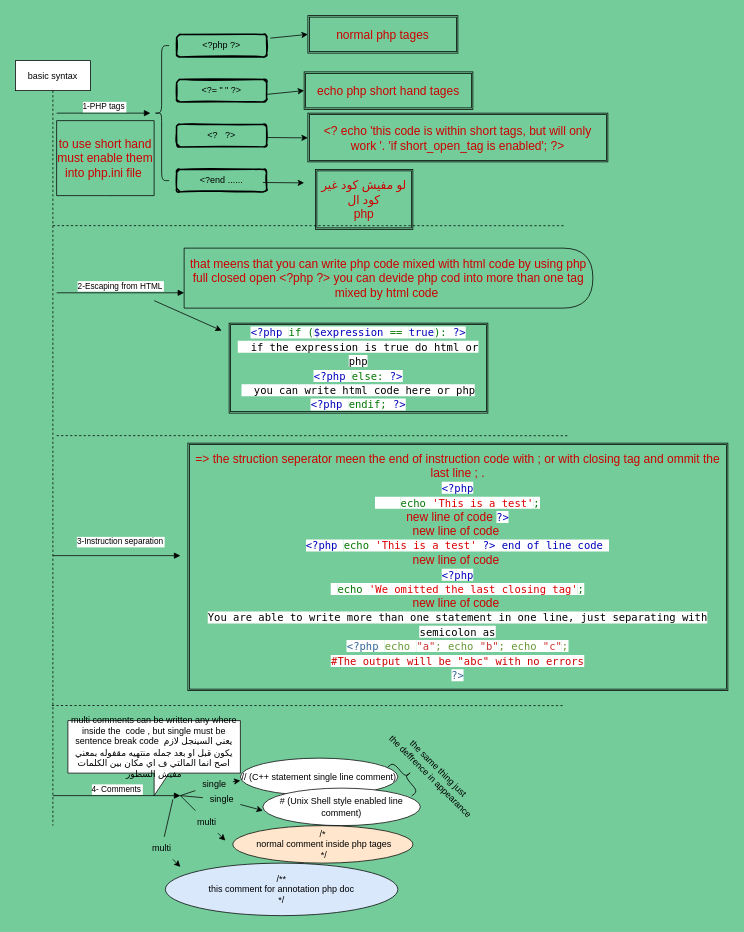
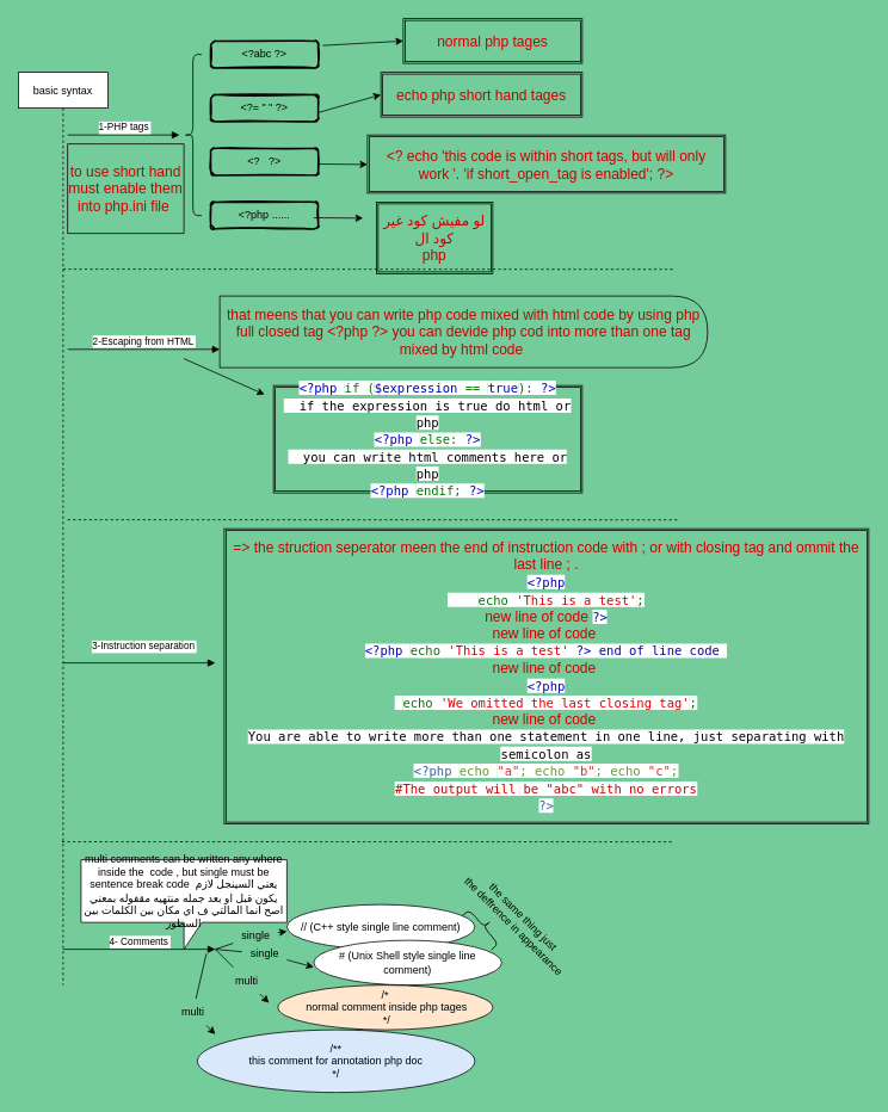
- <mxCell id="31" value="normal php tages" style="shape=ext;double=1;rounded=0;whiteSpace=wrap;html=1;fontSize=16;fontColor=#CC0000;fillColor=none;" vertex="1" parent="1"><mxGeometry x="410" y="20" width="200" height="50" as="geometry" /></mxCell>
+ <mxCell id="31" value="normal php tages" style="shape=ext;double=1;rounded=0;whiteSpace=wrap;html=1;fontSize=16;fontColor=#CC0000;fillColor=none;" vertex="1" parent="1"><mxGeometry x="450" y="20" width="200" height="50" as="geometry" /></mxCell>
- <mxCell id="27" value="&amp;lt;?php ?&amp;gt;" style="rounded=1;whiteSpace=wrap;html=1;strokeWidth=2;fillWeight=4;hachureGap=8;hachureAngle=45;fillColor=none;sketch=1;" vertex="1" parent="1"><mxGeometry x="235" y="45" width="120" height="30" as="geometry" /></mxCell>
+ <mxCell id="27" value="&amp;lt;?abc ?&amp;gt;" style="rounded=1;whiteSpace=wrap;html=1;strokeWidth=2;fillWeight=4;hachureGap=8;hachureAngle=45;fillColor=none;sketch=1;" vertex="1" parent="1"><mxGeometry x="235" y="45" width="120" height="30" as="geometry" /></mxCell>
- <mxCell id="34" value="echo php short hand tages" style="shape=ext;double=1;rounded=0;whiteSpace=wrap;html=1;fontSize=16;fontColor=#CC0000;fillColor=none;" vertex="1" parent="1"><mxGeometry x="405" y="95" width="225" height="50" as="geometry" /></mxCell>
+ <mxCell id="34" value="echo php short hand tages" style="shape=ext;double=1;rounded=0;whiteSpace=wrap;html=1;fontSize=16;fontColor=#CC0000;fillColor=none;" vertex="1" parent="1"><mxGeometry x="425" y="80" width="225" height="50" as="geometry" /></mxCell>
- <mxCell id="30" value="&amp;lt;?end ......" style="rounded=1;whiteSpace=wrap;html=1;strokeWidth=2;fillWeight=4;hachureGap=8;hachureAngle=45;fillColor=none;sketch=1;" vertex="1" parent="1"><mxGeometry x="235" y="225" width="120" height="30" as="geometry" /></mxCell>
+ <mxCell id="30" value="&amp;lt;?php ......" style="rounded=1;whiteSpace=wrap;html=1;strokeWidth=2;fillWeight=4;hachureGap=8;hachureAngle=45;fillColor=none;sketch=1;" vertex="1" parent="1"><mxGeometry x="235" y="225" width="120" height="30" as="geometry" /></mxCell>
- <mxCell id="41" value="that meens that you can write php code mixed with html code by using php full closed open &amp;lt;?php ?&amp;gt; you can devide php cod into more than one tag mixed by html code&amp;nbsp;" style="shape=delay;whiteSpace=wrap;html=1;fontSize=16;fontColor=#CC0000;fillColor=none;" vertex="1" parent="1"><mxGeometry x="245" y="330" width="545" height="80" as="geometry" /></mxCell>
+ <mxCell id="41" value="that meens that you can write php code mixed with html code by using php full closed tag &amp;lt;?php ?&amp;gt; you can devide php cod into more than one tag mixed by html code&amp;nbsp;" style="shape=delay;whiteSpace=wrap;html=1;fontSize=16;fontColor=#CC0000;fillColor=none;" vertex="1" parent="1"><mxGeometry x="245" y="330" width="545" height="80" as="geometry" /></mxCell>
- <mxCell id="43" value="&lt;span style=&quot;font-family: &amp;quot;Fira Mono&amp;quot;, &amp;quot;Source Code Pro&amp;quot;, monospace; font-size: 14px; text-align: left; background-color: rgb(255, 255, 255); color: rgb(0, 0, 187);&quot;&gt;&amp;lt;?php&amp;nbsp;&lt;/span&gt;&lt;span style=&quot;font-family: &amp;quot;Fira Mono&amp;quot;, &amp;quot;Source Code Pro&amp;quot;, monospace; font-size: 14px; text-align: left; background-color: rgb(255, 255, 255); color: rgb(0, 119, 0);&quot;&gt;if&amp;nbsp;(&lt;/span&gt;&lt;span style=&quot;font-family: &amp;quot;Fira Mono&amp;quot;, &amp;quot;Source Code Pro&amp;quot;, monospace; font-size: 14px; text-align: left; background-color: rgb(255, 255, 255); color: rgb(0, 0, 187);&quot;&gt;$expression&amp;nbsp;&lt;/span&gt;&lt;span style=&quot;font-family: &amp;quot;Fira Mono&amp;quot;, &amp;quot;Source Code Pro&amp;quot;, monospace; font-size: 14px; text-align: left; background-color: rgb(255, 255, 255); color: rgb(0, 119, 0);&quot;&gt;==&amp;nbsp;&lt;/span&gt;&lt;span style=&quot;font-family: &amp;quot;Fira Mono&amp;quot;, &amp;quot;Source Code Pro&amp;quot;, monospace; font-size: 14px; text-align: left; background-color: rgb(255, 255, 255); color: rgb(0, 0, 187);&quot;&gt;true&lt;/span&gt;&lt;span style=&quot;font-family: &amp;quot;Fira Mono&amp;quot;, &amp;quot;Source Code Pro&amp;quot;, monospace; font-size: 14px; text-align: left; background-color: rgb(255, 255, 255); color: rgb(0, 119, 0);&quot;&gt;):&amp;nbsp;&lt;/span&gt;&lt;span style=&quot;font-family: &amp;quot;Fira Mono&amp;quot;, &amp;quot;Source Code Pro&amp;quot;, monospace; font-size: 14px; text-align: left; background-color: rgb(255, 255, 255); color: rgb(0, 0, 187);&quot;&gt;?&amp;gt;&lt;br&gt;&lt;/span&gt;&lt;span style=&quot;color: rgb(0, 0, 0); font-family: &amp;quot;Fira Mono&amp;quot;, &amp;quot;Source Code Pro&amp;quot;, monospace; font-size: 14px; text-align: left; background-color: rgb(255, 255, 255);&quot;&gt;&amp;nbsp; if&amp;nbsp;the&amp;nbsp;expression&amp;nbsp;is&amp;nbsp;true do html or php&lt;/span&gt;&lt;br style=&quot;color: rgb(0, 0, 0); font-family: &amp;quot;Fira Mono&amp;quot;, &amp;quot;Source Code Pro&amp;quot;, monospace; font-size: 14px; text-align: left; background-color: rgb(255, 255, 255);&quot;&gt;&lt;span style=&quot;font-family: &amp;quot;Fira Mono&amp;quot;, &amp;quot;Source Code Pro&amp;quot;, monospace; font-size: 14px; text-align: left; background-color: rgb(255, 255, 255); color: rgb(0, 0, 187);&quot;&gt;&amp;lt;?php&amp;nbsp;&lt;/span&gt;&lt;span style=&quot;font-family: &amp;quot;Fira Mono&amp;quot;, &amp;quot;Source Code Pro&amp;quot;, monospace; font-size: 14px; text-align: left; background-color: rgb(255, 255, 255); color: rgb(0, 119, 0);&quot;&gt;else:&amp;nbsp;&lt;/span&gt;&lt;span style=&quot;font-family: &amp;quot;Fira Mono&amp;quot;, &amp;quot;Source Code Pro&amp;quot;, monospace; font-size: 14px; text-align: left; background-color: rgb(255, 255, 255); color: rgb(0, 0, 187);&quot;&gt;?&amp;gt;&lt;br&gt;&lt;/span&gt;&lt;span style=&quot;color: rgb(0, 0, 0); font-family: &amp;quot;Fira Mono&amp;quot;, &amp;quot;Source Code Pro&amp;quot;, monospace; font-size: 14px; text-align: left; background-color: rgb(255, 255, 255);&quot;&gt;&amp;nbsp; you can write html code here or php&lt;/span&gt;&lt;br style=&quot;color: rgb(0, 0, 0); font-family: &amp;quot;Fira Mono&amp;quot;, &amp;quot;Source Code Pro&amp;quot;, monospace; font-size: 14px; text-align: left; background-color: rgb(255, 255, 255);&quot;&gt;&lt;span style=&quot;font-family: &amp;quot;Fira Mono&amp;quot;, &amp;quot;Source Code Pro&amp;quot;, monospace; font-size: 14px; text-align: left; background-color: rgb(255, 255, 255); color: rgb(0, 0, 187);&quot;&gt;&amp;lt;?php&amp;nbsp;&lt;/span&gt;&lt;span style=&quot;font-family: &amp;quot;Fira Mono&amp;quot;, &amp;quot;Source Code Pro&amp;quot;, monospace; font-size: 14px; text-align: left; background-color: rgb(255, 255, 255); color: rgb(0, 119, 0);&quot;&gt;endif;&amp;nbsp;&lt;/span&gt;&lt;span style=&quot;font-family: &amp;quot;Fira Mono&amp;quot;, &amp;quot;Source Code Pro&amp;quot;, monospace; font-size: 14px; text-align: left; background-color: rgb(255, 255, 255); color: rgb(0, 0, 187);&quot;&gt;?&amp;gt;&lt;/span&gt;" style="shape=ext;double=1;rounded=0;whiteSpace=wrap;html=1;fontSize=16;fontColor=#CC0000;fillColor=none;" vertex="1" parent="1"><mxGeometry x="305" y="430" width="345" height="120" as="geometry" /></mxCell>
+ <mxCell id="43" value="&lt;span style=&quot;font-family: &amp;quot;Fira Mono&amp;quot;, &amp;quot;Source Code Pro&amp;quot;, monospace; font-size: 14px; text-align: left; background-color: rgb(255, 255, 255); color: rgb(0, 0, 187);&quot;&gt;&amp;lt;?php&amp;nbsp;&lt;/span&gt;&lt;span style=&quot;font-family: &amp;quot;Fira Mono&amp;quot;, &amp;quot;Source Code Pro&amp;quot;, monospace; font-size: 14px; text-align: left; background-color: rgb(255, 255, 255); color: rgb(0, 119, 0);&quot;&gt;if&amp;nbsp;(&lt;/span&gt;&lt;span style=&quot;font-family: &amp;quot;Fira Mono&amp;quot;, &amp;quot;Source Code Pro&amp;quot;, monospace; font-size: 14px; text-align: left; background-color: rgb(255, 255, 255); color: rgb(0, 0, 187);&quot;&gt;$expression&amp;nbsp;&lt;/span&gt;&lt;span style=&quot;font-family: &amp;quot;Fira Mono&amp;quot;, &amp;quot;Source Code Pro&amp;quot;, monospace; font-size: 14px; text-align: left; background-color: rgb(255, 255, 255); color: rgb(0, 119, 0);&quot;&gt;==&amp;nbsp;&lt;/span&gt;&lt;span style=&quot;font-family: &amp;quot;Fira Mono&amp;quot;, &amp;quot;Source Code Pro&amp;quot;, monospace; font-size: 14px; text-align: left; background-color: rgb(255, 255, 255); color: rgb(0, 0, 187);&quot;&gt;true&lt;/span&gt;&lt;span style=&quot;font-family: &amp;quot;Fira Mono&amp;quot;, &amp;quot;Source Code Pro&amp;quot;, monospace; font-size: 14px; text-align: left; background-color: rgb(255, 255, 255); color: rgb(0, 119, 0);&quot;&gt;):&amp;nbsp;&lt;/span&gt;&lt;span style=&quot;font-family: &amp;quot;Fira Mono&amp;quot;, &amp;quot;Source Code Pro&amp;quot;, monospace; font-size: 14px; text-align: left; background-color: rgb(255, 255, 255); color: rgb(0, 0, 187);&quot;&gt;?&amp;gt;&lt;br&gt;&lt;/span&gt;&lt;span style=&quot;color: rgb(0, 0, 0); font-family: &amp;quot;Fira Mono&amp;quot;, &amp;quot;Source Code Pro&amp;quot;, monospace; font-size: 14px; text-align: left; background-color: rgb(255, 255, 255);&quot;&gt;&amp;nbsp; if&amp;nbsp;the&amp;nbsp;expression&amp;nbsp;is&amp;nbsp;true do html or php&lt;/span&gt;&lt;br style=&quot;color: rgb(0, 0, 0); font-family: &amp;quot;Fira Mono&amp;quot;, &amp;quot;Source Code Pro&amp;quot;, monospace; font-size: 14px; text-align: left; background-color: rgb(255, 255, 255);&quot;&gt;&lt;span style=&quot;font-family: &amp;quot;Fira Mono&amp;quot;, &amp;quot;Source Code Pro&amp;quot;, monospace; font-size: 14px; text-align: left; background-color: rgb(255, 255, 255); color: rgb(0, 0, 187);&quot;&gt;&amp;lt;?php&amp;nbsp;&lt;/span&gt;&lt;span style=&quot;font-family: &amp;quot;Fira Mono&amp;quot;, &amp;quot;Source Code Pro&amp;quot;, monospace; font-size: 14px; text-align: left; background-color: rgb(255, 255, 255); color: rgb(0, 119, 0);&quot;&gt;else:&amp;nbsp;&lt;/span&gt;&lt;span style=&quot;font-family: &amp;quot;Fira Mono&amp;quot;, &amp;quot;Source Code Pro&amp;quot;, monospace; font-size: 14px; text-align: left; background-color: rgb(255, 255, 255); color: rgb(0, 0, 187);&quot;&gt;?&amp;gt;&lt;br&gt;&lt;/span&gt;&lt;span style=&quot;color: rgb(0, 0, 0); font-family: &amp;quot;Fira Mono&amp;quot;, &amp;quot;Source Code Pro&amp;quot;, monospace; font-size: 14px; text-align: left; background-color: rgb(255, 255, 255);&quot;&gt;&amp;nbsp; you can write html comments here or php&lt;/span&gt;&lt;br style=&quot;color: rgb(0, 0, 0); font-family: &amp;quot;Fira Mono&amp;quot;, &amp;quot;Source Code Pro&amp;quot;, monospace; font-size: 14px; text-align: left; background-color: rgb(255, 255, 255);&quot;&gt;&lt;span style=&quot;font-family: &amp;quot;Fira Mono&amp;quot;, &amp;quot;Source Code Pro&amp;quot;, monospace; font-size: 14px; text-align: left; background-color: rgb(255, 255, 255); color: rgb(0, 0, 187);&quot;&gt;&amp;lt;?php&amp;nbsp;&lt;/span&gt;&lt;span style=&quot;font-family: &amp;quot;Fira Mono&amp;quot;, &amp;quot;Source Code Pro&amp;quot;, monospace; font-size: 14px; text-align: left; background-color: rgb(255, 255, 255); color: rgb(0, 119, 0);&quot;&gt;endif;&amp;nbsp;&lt;/span&gt;&lt;span style=&quot;font-family: &amp;quot;Fira Mono&amp;quot;, &amp;quot;Source Code Pro&amp;quot;, monospace; font-size: 14px; text-align: left; background-color: rgb(255, 255, 255); color: rgb(0, 0, 187);&quot;&gt;?&amp;gt;&lt;/span&gt;" style="shape=ext;double=1;rounded=0;whiteSpace=wrap;html=1;fontSize=16;fontColor=#CC0000;fillColor=none;" vertex="1" parent="1"><mxGeometry x="305" y="430" width="345" height="120" as="geometry" /></mxCell>
- <mxCell id="24" value="multi comments can be written any where inside the&amp;nbsp; code , but single must be sentence break code&amp;nbsp; يعني السينجل لازم يكون قبل او بعد جمله منتهيه مقفوله بمعني اصح انما المالتي ف اي مكان بين الكلمات مفيش السطور" style="shape=callout;whiteSpace=wrap;html=1;perimeter=calloutPerimeter;" vertex="1" parent="1"><mxGeometry x="90" y="960" width="230" height="100" as="geometry" /></mxCell>
+ <mxCell id="24" value="multi comments can be written any where inside the&amp;nbsp; code , but single must be sentence break code&amp;nbsp; يعني السينجل لازم يكون قبل او بعد جمله منتهيه مقفوله بمعني اصح انما المالتي ف اي مكان بين الكلمات بين السطور" style="shape=callout;whiteSpace=wrap;html=1;perimeter=calloutPerimeter;" vertex="1" parent="1"><mxGeometry x="90" y="960" width="230" height="100" as="geometry" /></mxCell>
- <mxCell id="9" value="// (C++ statement single line comment)" style="ellipse;whiteSpace=wrap;html=1;" vertex="1" parent="1"><mxGeometry x="320" y="1010" width="210" height="50" as="geometry" /></mxCell>
+ <mxCell id="9" value="// (C++ style single line comment)" style="ellipse;whiteSpace=wrap;html=1;" vertex="1" parent="1"><mxGeometry x="320" y="1010" width="210" height="50" as="geometry" /></mxCell>
- <mxCell id="10" value="# (Unix Shell style enabled line comment)" style="ellipse;whiteSpace=wrap;html=1;" vertex="1" parent="1"><mxGeometry x="350" y="1050" width="210" height="50" as="geometry" /></mxCell>
+ <mxCell id="10" value="# (Unix Shell style single line comment)" style="ellipse;whiteSpace=wrap;html=1;" vertex="1" parent="1"><mxGeometry x="350" y="1050" width="210" height="50" as="geometry" /></mxCell>
